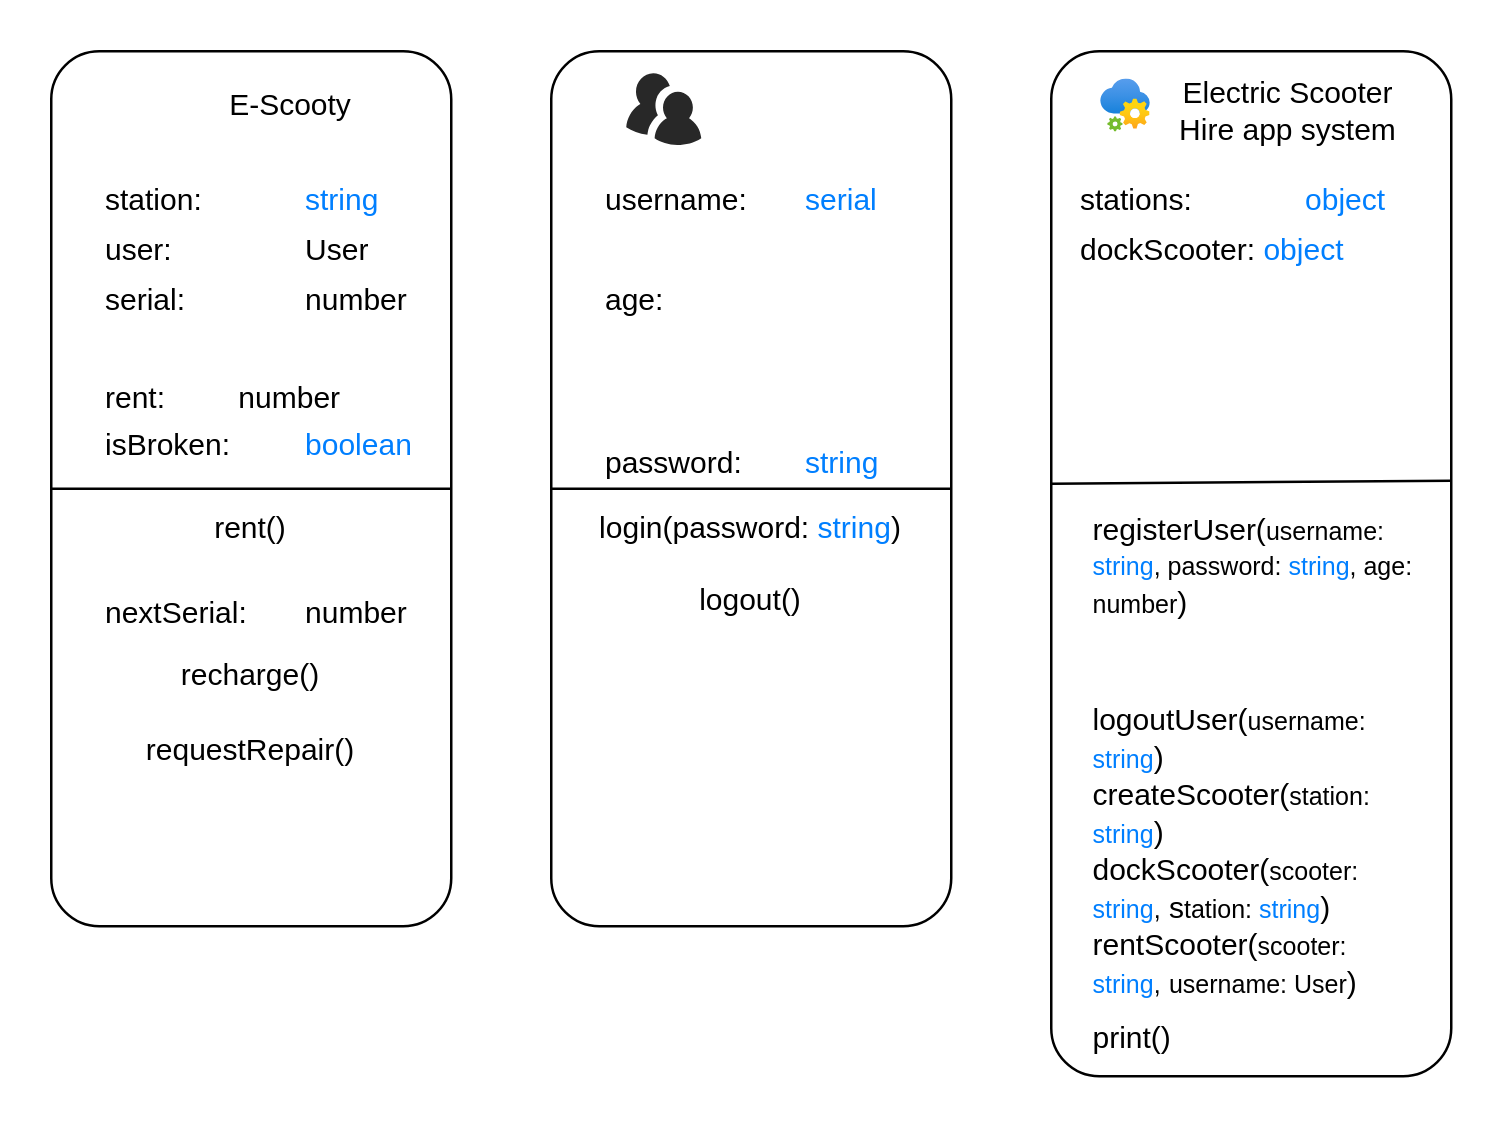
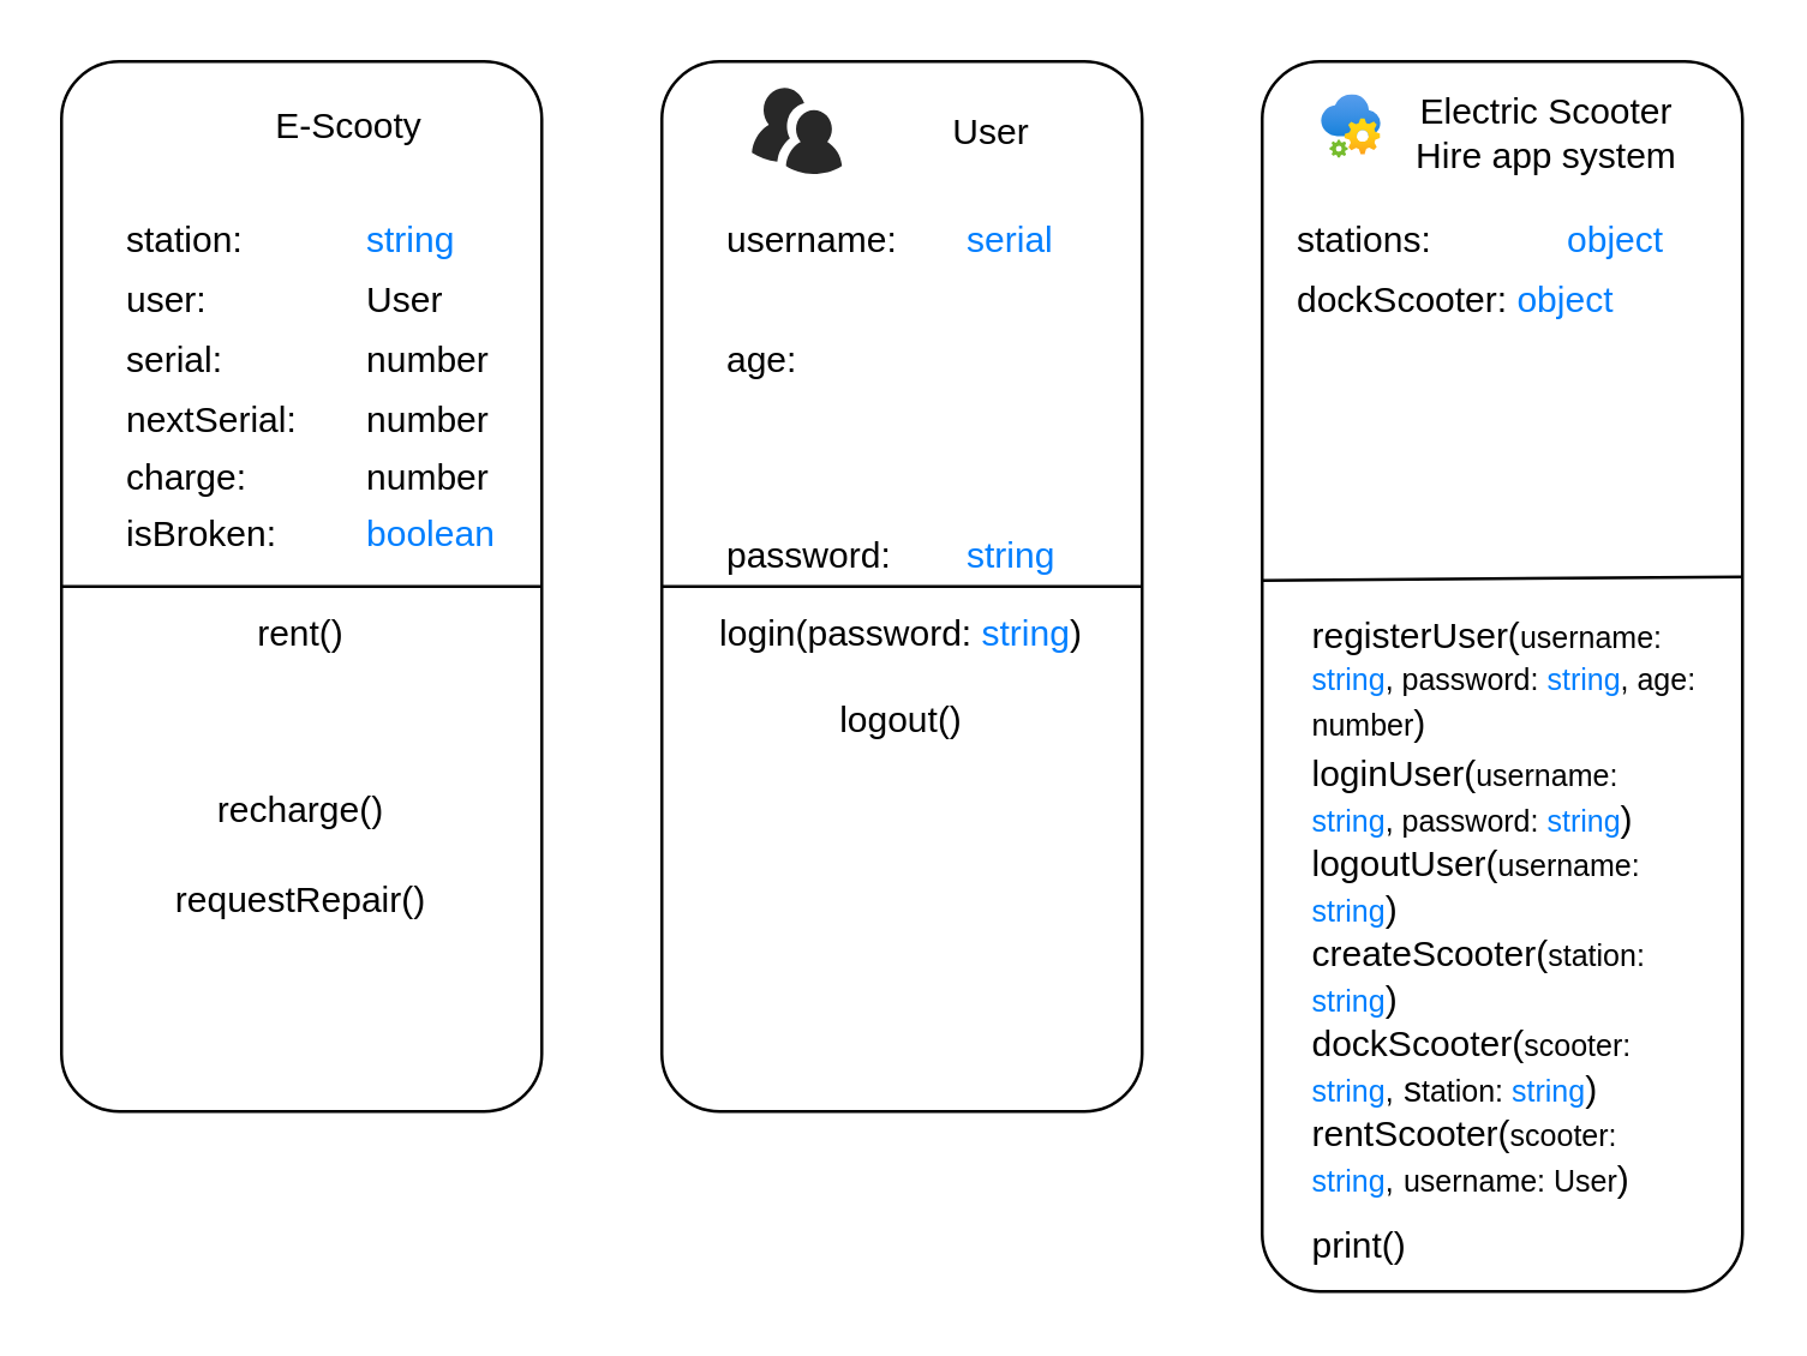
+ <mxCell id="6" value="User" style="text;html=1;strokeColor=none;fillColor=none;align=center;verticalAlign=middle;whiteSpace=wrap;rounded=0;" vertex="1" parent="1"><mxGeometry x="290" y="28.75" width="80" height="30" as="geometry" /></mxCell>
- <mxCell id="18" value="&lt;div style=&quot;&quot;&gt;&lt;span style=&quot;background-color: initial;&quot;&gt;rent:&lt;span style=&quot;white-space: pre;&quot;&gt;&#09;&lt;/span&gt;&lt;span style=&quot;white-space: pre;&quot;&gt;&#09;&lt;/span&gt;number&lt;/span&gt;&lt;/div&gt;" style="text;html=1;strokeColor=none;fillColor=none;align=left;verticalAlign=middle;whiteSpace=wrap;rounded=0;shadow=0;glass=0;sketch=0;" vertex="1" parent="1"><mxGeometry x="40" y="149" width="120" height="19" as="geometry" /></mxCell>
+ <mxCell id="18" value="&lt;div style=&quot;&quot;&gt;&lt;span style=&quot;background-color: initial;&quot;&gt;charge:&lt;span style=&quot;white-space: pre;&quot;&gt;&#09;&lt;/span&gt;&lt;span style=&quot;white-space: pre;&quot;&gt;&#09;&lt;/span&gt;number&lt;/span&gt;&lt;/div&gt;" style="text;html=1;strokeColor=none;fillColor=none;align=left;verticalAlign=middle;whiteSpace=wrap;rounded=0;shadow=0;glass=0;sketch=0;" vertex="1" parent="1"><mxGeometry x="40" y="149" width="120" height="19" as="geometry" /></mxCell>
- <mxCell id="17" value="nextSerial:&lt;span style=&quot;white-space: pre;&quot;&gt;&#09;&lt;/span&gt;number" style="text;html=1;strokeColor=none;fillColor=none;align=left;verticalAlign=middle;whiteSpace=wrap;rounded=0;shadow=0;glass=0;sketch=0;" vertex="1" parent="1"><mxGeometry x="40" y="235" width="120" height="19" as="geometry" /></mxCell>
+ <mxCell id="17" value="nextSerial:&lt;span style=&quot;white-space: pre;&quot;&gt;&#09;&lt;/span&gt;number" style="text;html=1;strokeColor=none;fillColor=none;align=left;verticalAlign=middle;whiteSpace=wrap;rounded=0;shadow=0;glass=0;sketch=0;" vertex="1" parent="1"><mxGeometry x="40" y="130" width="120" height="19" as="geometry" /></mxCell>
+ <mxCell id="31" value="loginUser(&lt;font style=&quot;font-size: 10px;&quot;&gt;username: &lt;font style=&quot;font-size: 10px;&quot; color=&quot;#007fff&quot;&gt;string&lt;/font&gt;, password: &lt;font style=&quot;font-size: 10px;&quot; color=&quot;#007fff&quot;&gt;string&lt;/font&gt;&lt;/font&gt;)" style="text;html=1;strokeColor=none;fillColor=none;align=left;verticalAlign=middle;whiteSpace=wrap;rounded=0;shadow=0;glass=0;sketch=0;" vertex="1" parent="1"><mxGeometry x="435" y="250" width="130" height="30" as="geometry" /></mxCell>
